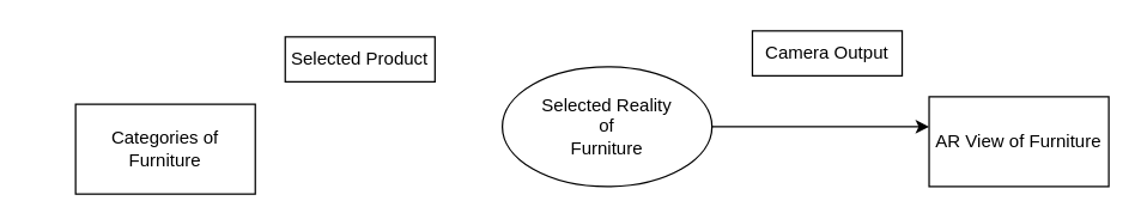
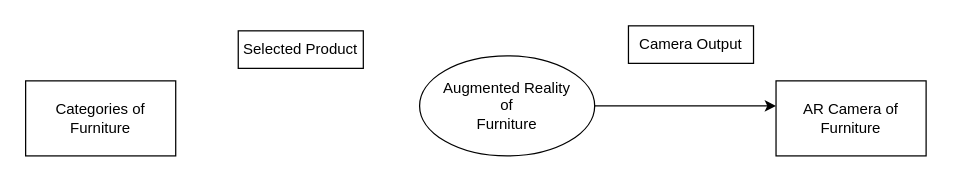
- <mxCell id="4" value="Selected Reality&lt;br&gt;of&lt;br&gt;Furniture&lt;br&gt;" style="ellipse;whiteSpace=wrap;html=1;" vertex="1" parent="1"><mxGeometry x="335" y="44" width="140" height="80" as="geometry" /></mxCell>
+ <mxCell id="4" value="Augmented Reality&lt;br&gt;of&lt;br&gt;Furniture&lt;br&gt;" style="ellipse;whiteSpace=wrap;html=1;" vertex="1" parent="1"><mxGeometry x="335" y="44" width="140" height="80" as="geometry" /></mxCell>
- <mxCell id="3" value="AR View of Furniture" style="rounded=0;whiteSpace=wrap;html=1;" vertex="1" parent="1"><mxGeometry x="620" y="64" width="120" height="60" as="geometry" /></mxCell>
+ <mxCell id="3" value="AR Camera of Furniture" style="rounded=0;whiteSpace=wrap;html=1;" vertex="1" parent="1"><mxGeometry x="620" y="64" width="120" height="60" as="geometry" /></mxCell>
- <mxCell id="2" value="Categories of Furniture" style="rounded=0;whiteSpace=wrap;html=1;" vertex="1" parent="1"><mxGeometry x="50" y="69" width="120" height="60" as="geometry" /></mxCell>
+ <mxCell id="2" value="Categories of Furniture" style="rounded=0;whiteSpace=wrap;html=1;" vertex="1" parent="1"><mxGeometry x="20" y="64" width="120" height="60" as="geometry" /></mxCell>
